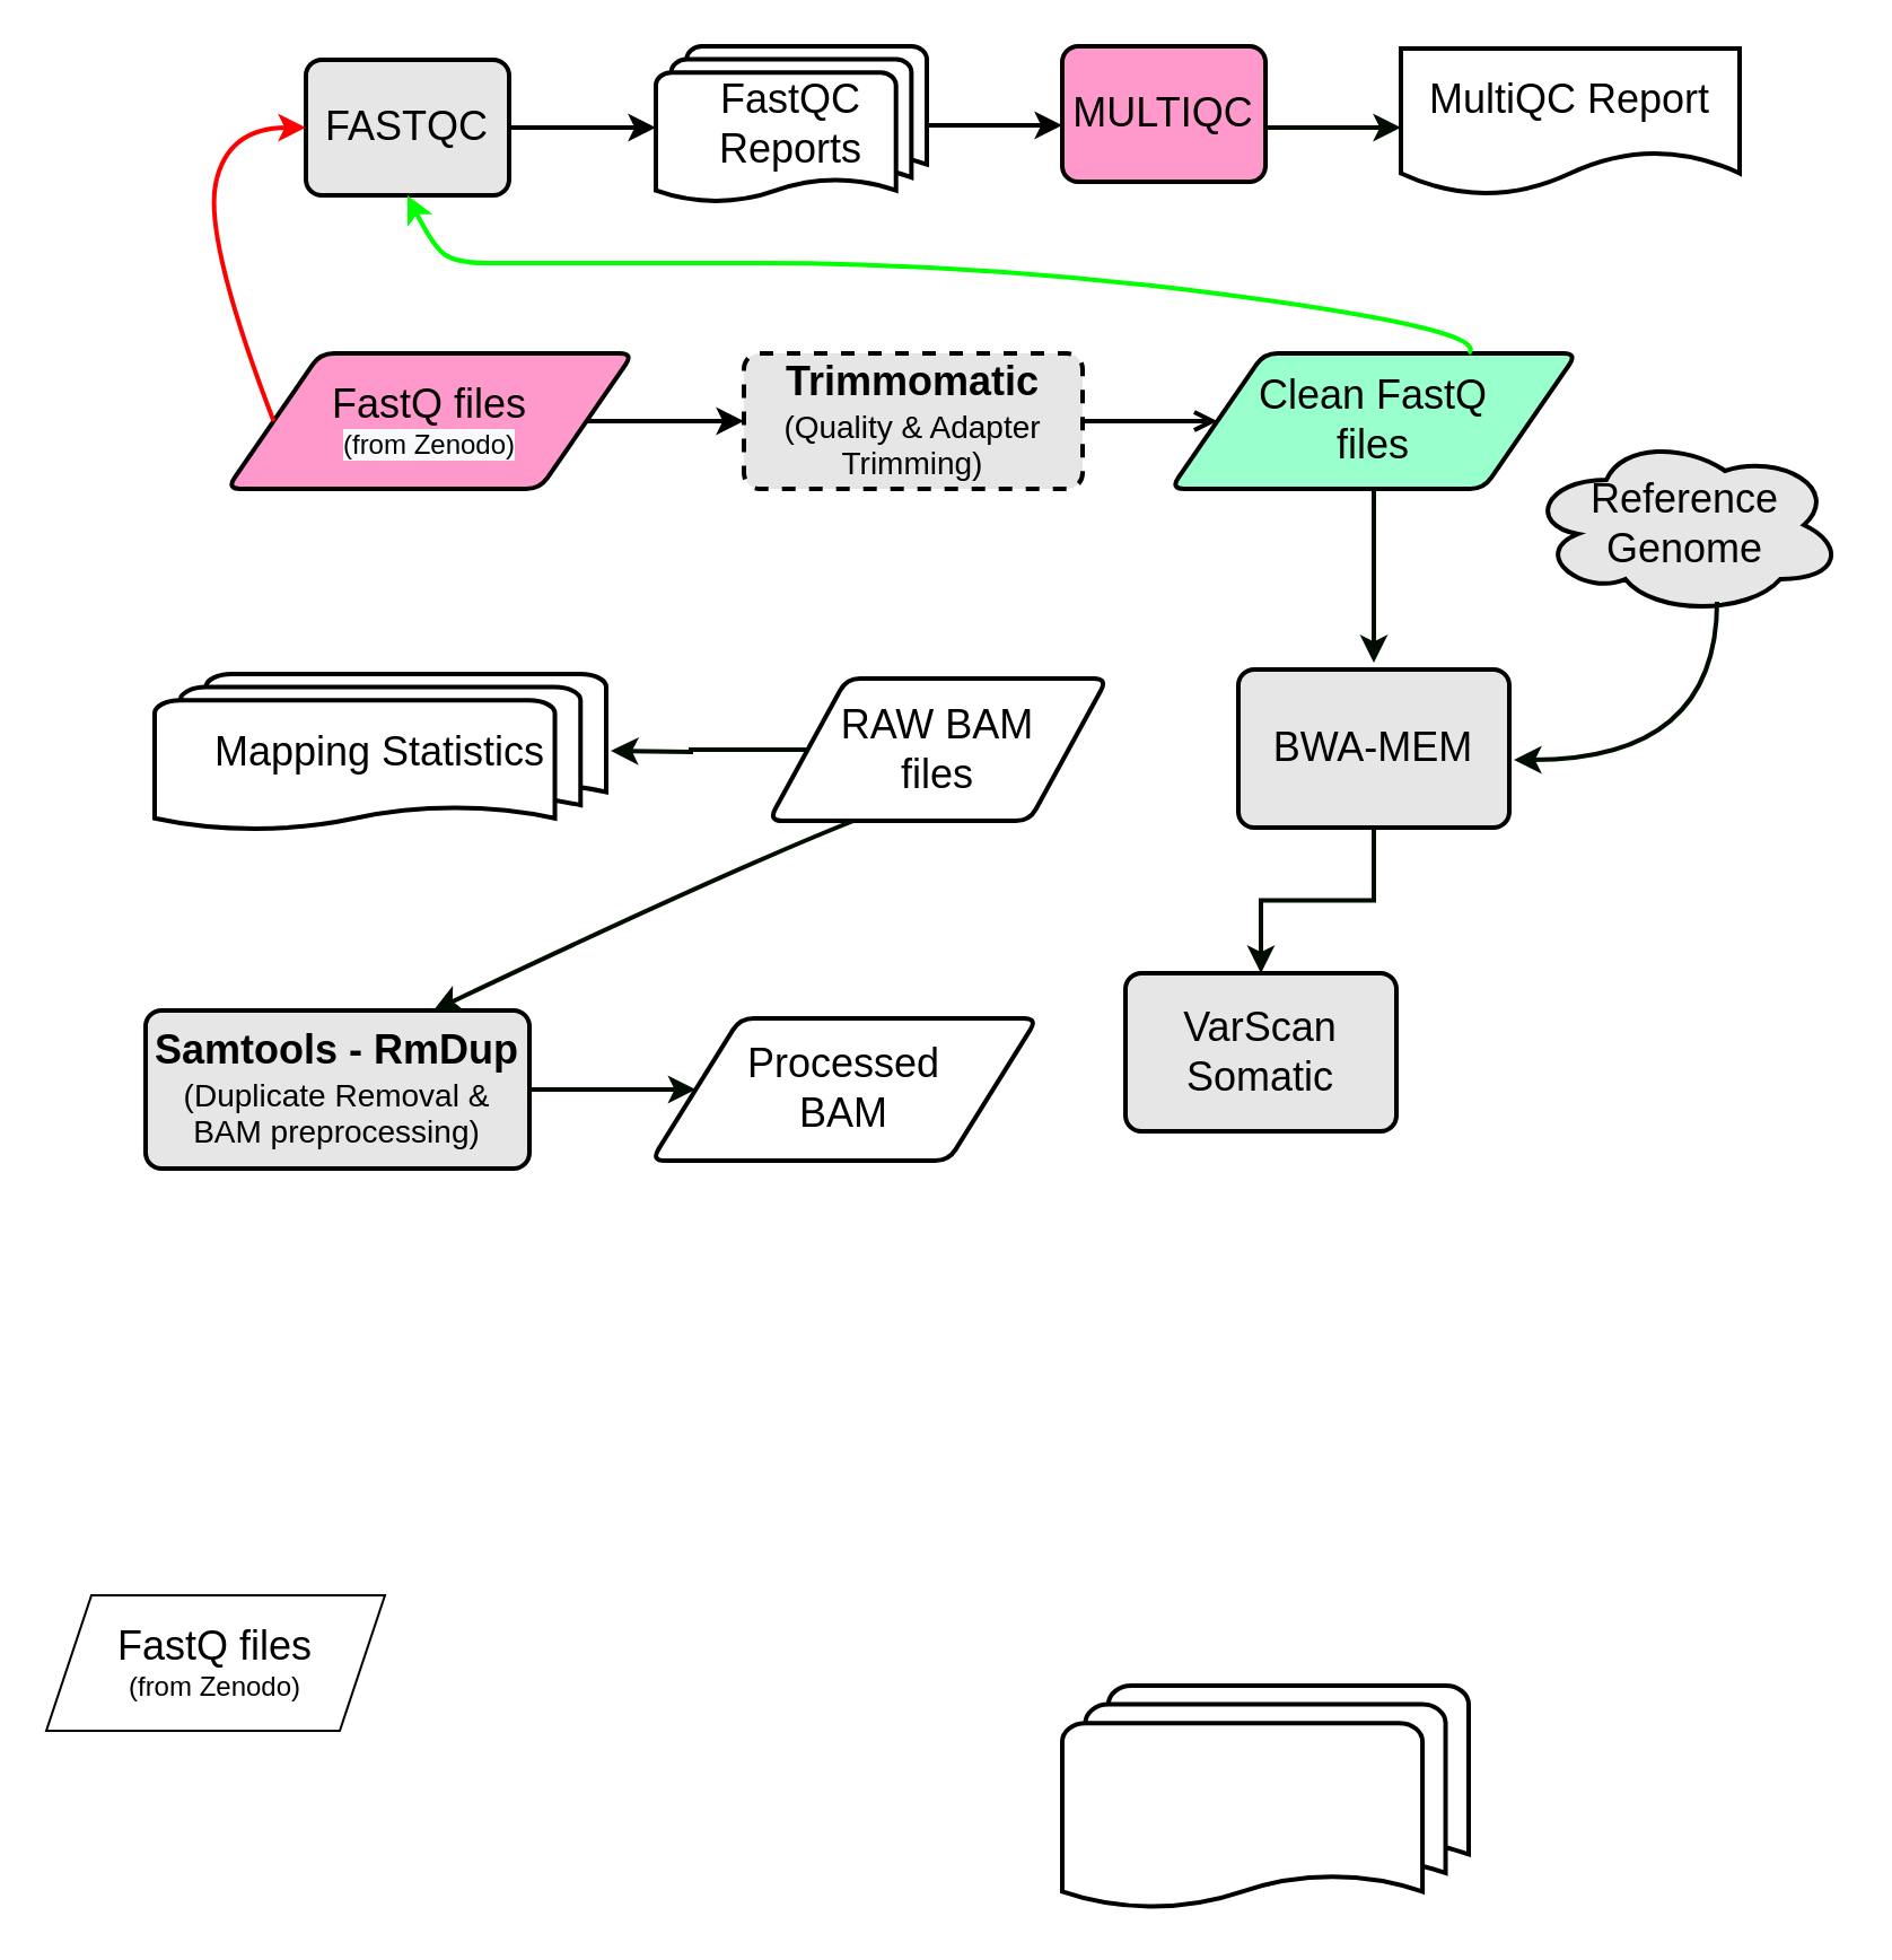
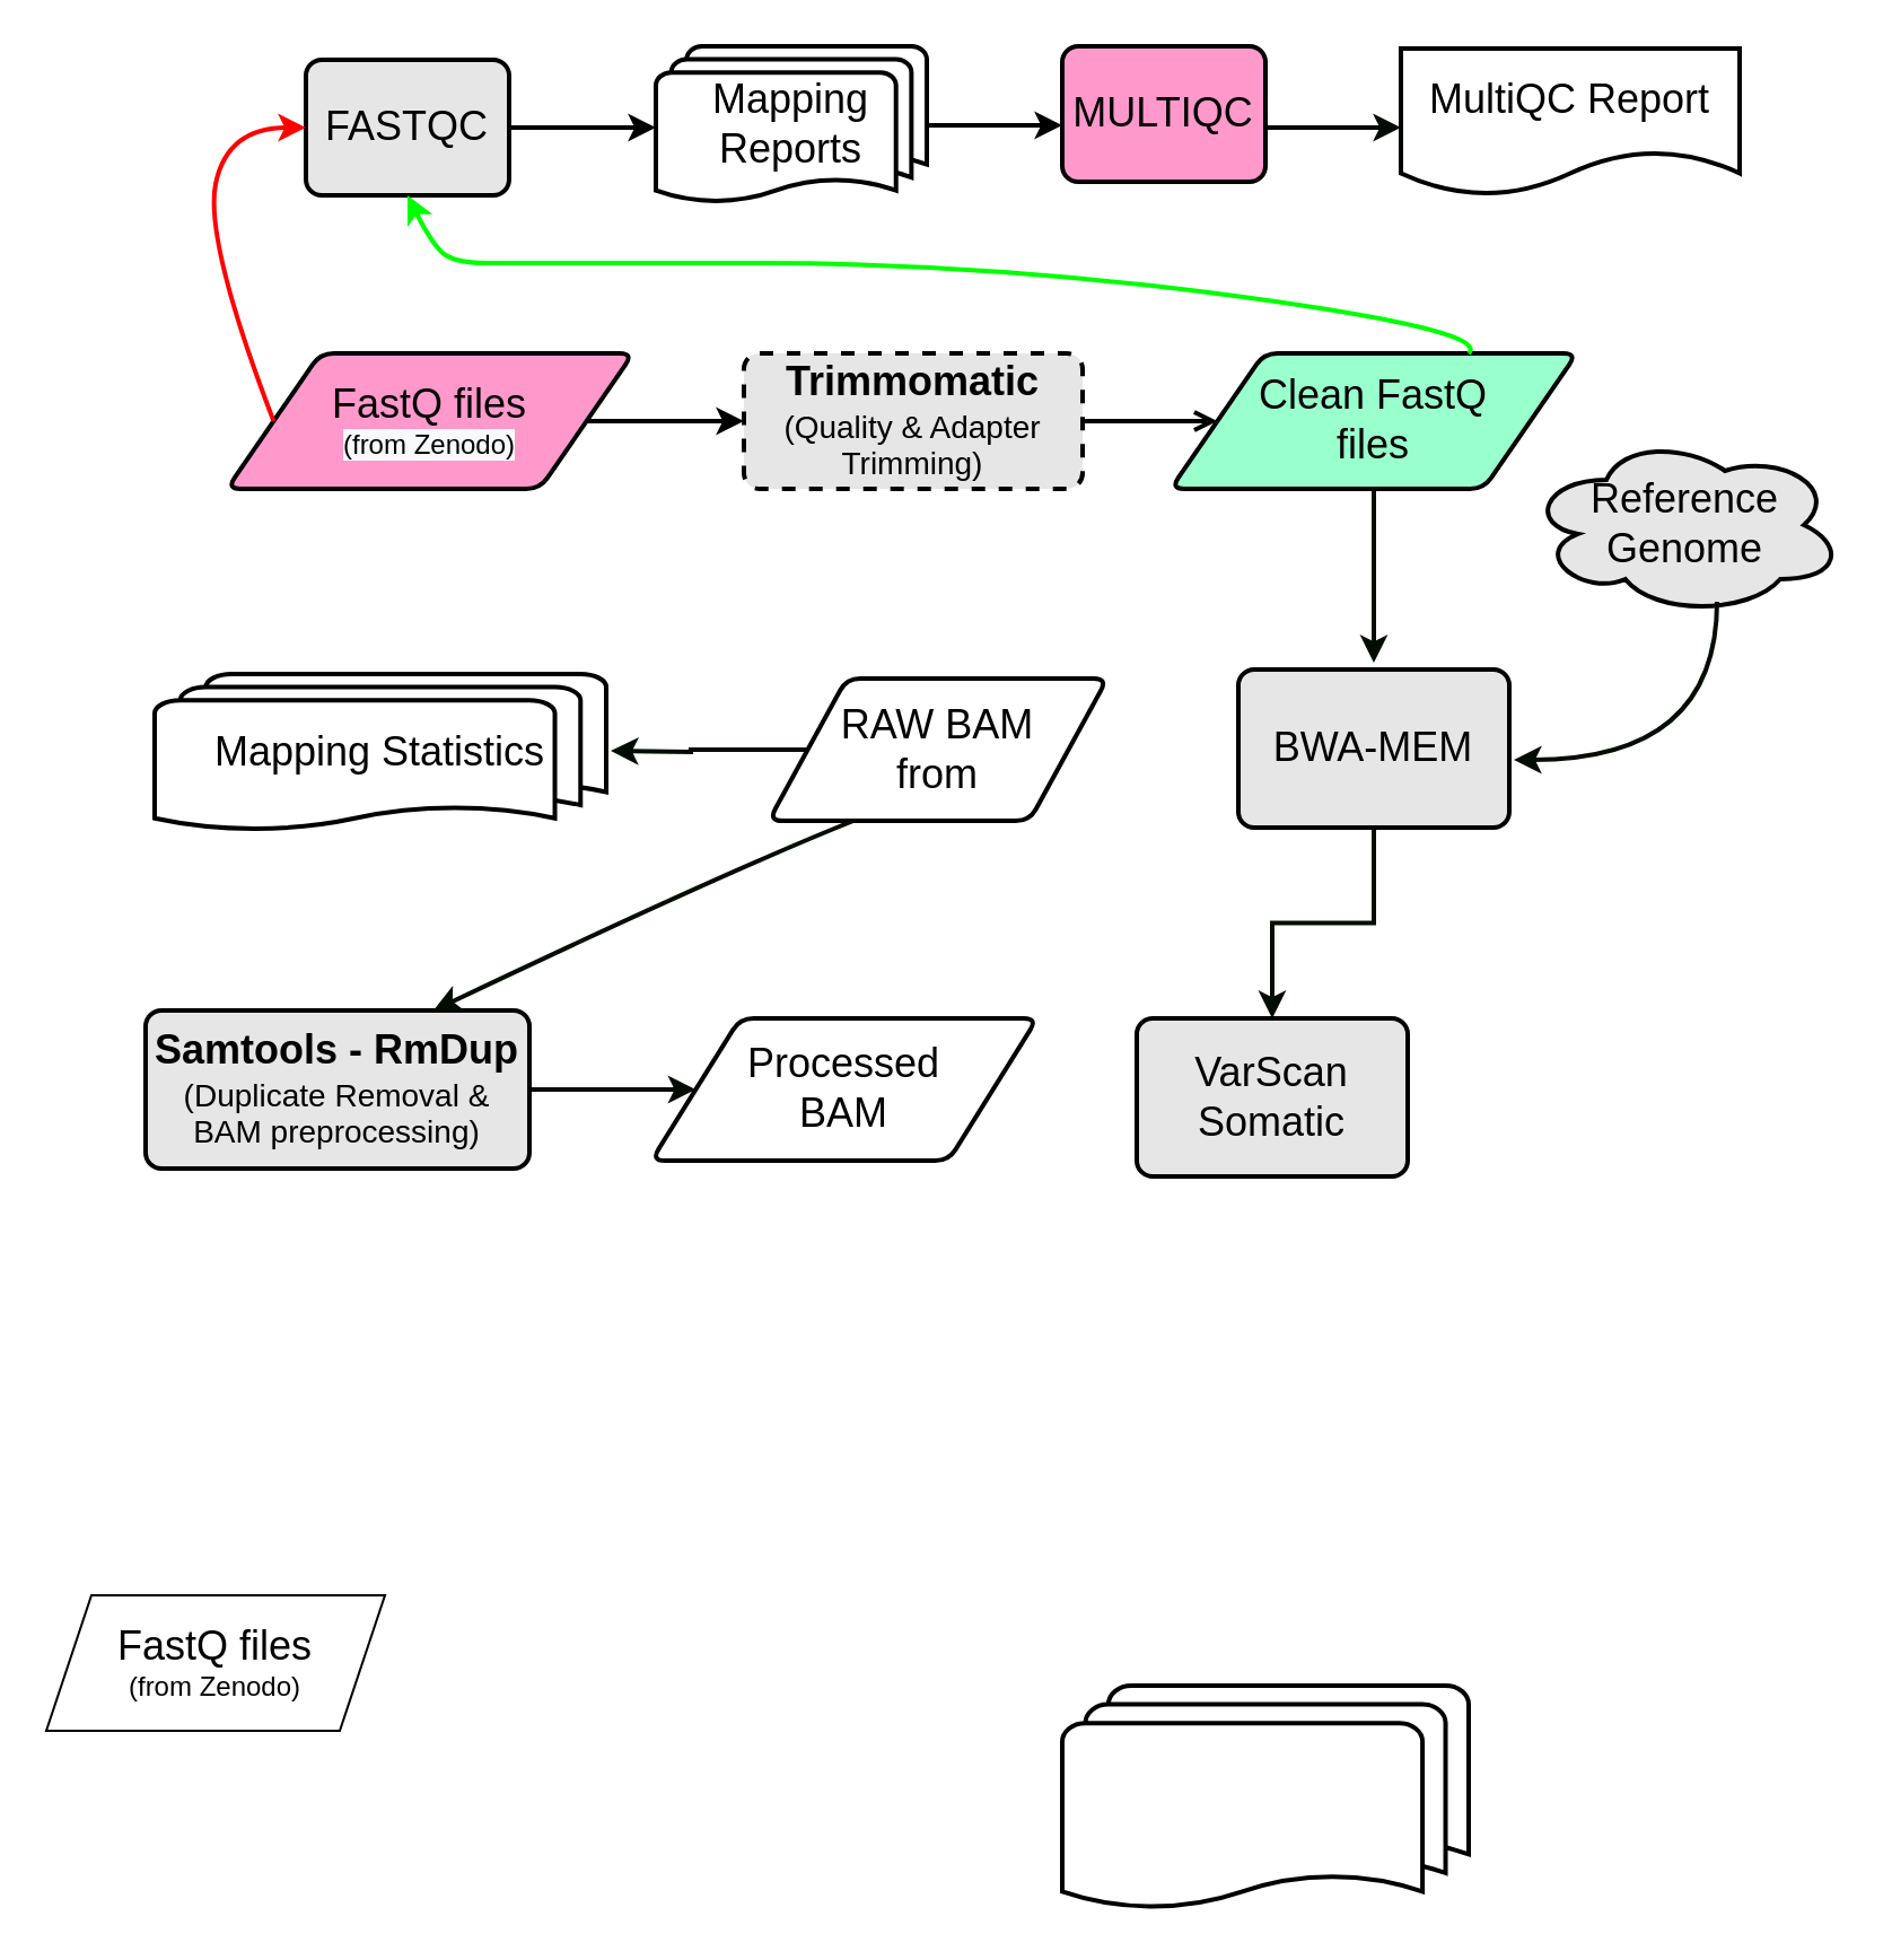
- <mxCell id="7" value="&lt;font style=&quot;font-size: 18px&quot;&gt;FastQC Reports&lt;/font&gt;" style="strokeWidth=2;html=1;shape=mxgraph.flowchart.multi-document;whiteSpace=wrap;" vertex="1" parent="1"><mxGeometry x="290" y="20" width="120" height="70" as="geometry" /></mxCell>
+ <mxCell id="7" value="&lt;font style=&quot;font-size: 18px&quot;&gt;Mapping Reports&lt;/font&gt;" style="strokeWidth=2;html=1;shape=mxgraph.flowchart.multi-document;whiteSpace=wrap;" vertex="1" parent="1"><mxGeometry x="290" y="20" width="120" height="70" as="geometry" /></mxCell>
- <mxCell id="22" value="&lt;font style=&quot;color: rgb(0 , 0 , 0) ; font-family: &amp;#34;helvetica&amp;#34; ; font-style: normal ; font-weight: normal ; letter-spacing: normal ; text-align: center ; text-indent: 0px ; text-transform: none ; word-spacing: 0px ; text-decoration: none ; font-size: 18px&quot;&gt;RAW BAM &lt;br&gt;files&lt;/font&gt;" style="shape=parallelogram;html=1;strokeWidth=2;perimeter=parallelogramPerimeter;whiteSpace=wrap;rounded=1;arcSize=12;size=0.23;fillColor=#FFFFFF;" vertex="1" parent="1"><mxGeometry x="340" y="300" width="150" height="63" as="geometry" /></mxCell>
+ <mxCell id="22" value="&lt;font style=&quot;color: rgb(0 , 0 , 0) ; font-family: &amp;#34;helvetica&amp;#34; ; font-style: normal ; font-weight: normal ; letter-spacing: normal ; text-align: center ; text-indent: 0px ; text-transform: none ; word-spacing: 0px ; text-decoration: none ; font-size: 18px&quot;&gt;RAW BAM &lt;br&gt;from&lt;/font&gt;" style="shape=parallelogram;html=1;strokeWidth=2;perimeter=parallelogramPerimeter;whiteSpace=wrap;rounded=1;arcSize=12;size=0.23;fillColor=#FFFFFF;" vertex="1" parent="1"><mxGeometry x="340" y="300" width="150" height="63" as="geometry" /></mxCell>
- <mxCell id="30" value="&lt;font style=&quot;font-size: 18px&quot;&gt;VarScan&lt;br&gt;Somatic&lt;br&gt;&lt;/font&gt;" style="rounded=1;whiteSpace=wrap;html=1;absoluteArcSize=1;arcSize=14;strokeWidth=2;fillColor=#E6E6E6;" vertex="1" parent="1"><mxGeometry x="498" y="430.5" width="120" height="70" as="geometry" /></mxCell>
+ <mxCell id="30" value="&lt;font style=&quot;font-size: 18px&quot;&gt;VarScan&lt;br&gt;Somatic&lt;br&gt;&lt;/font&gt;" style="rounded=1;whiteSpace=wrap;html=1;absoluteArcSize=1;arcSize=14;strokeWidth=2;fillColor=#E6E6E6;" vertex="1" parent="1"><mxGeometry x="503" y="450.5" width="120" height="70" as="geometry" /></mxCell>
